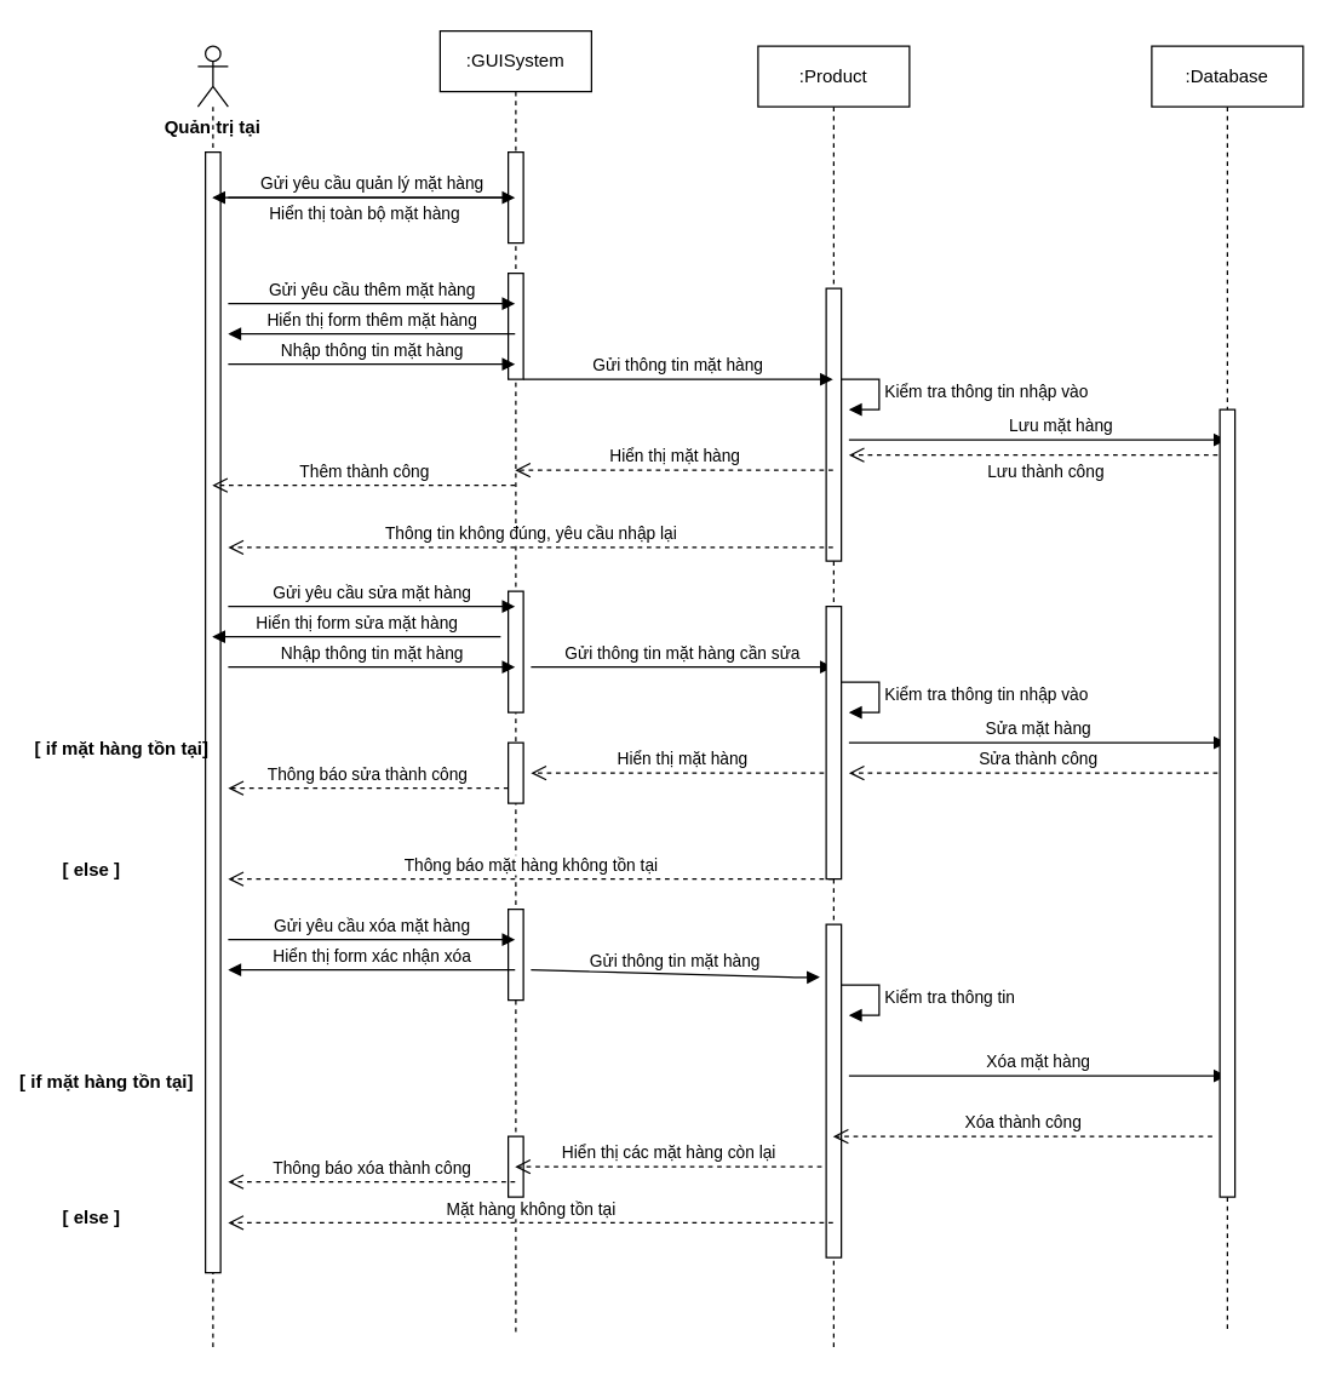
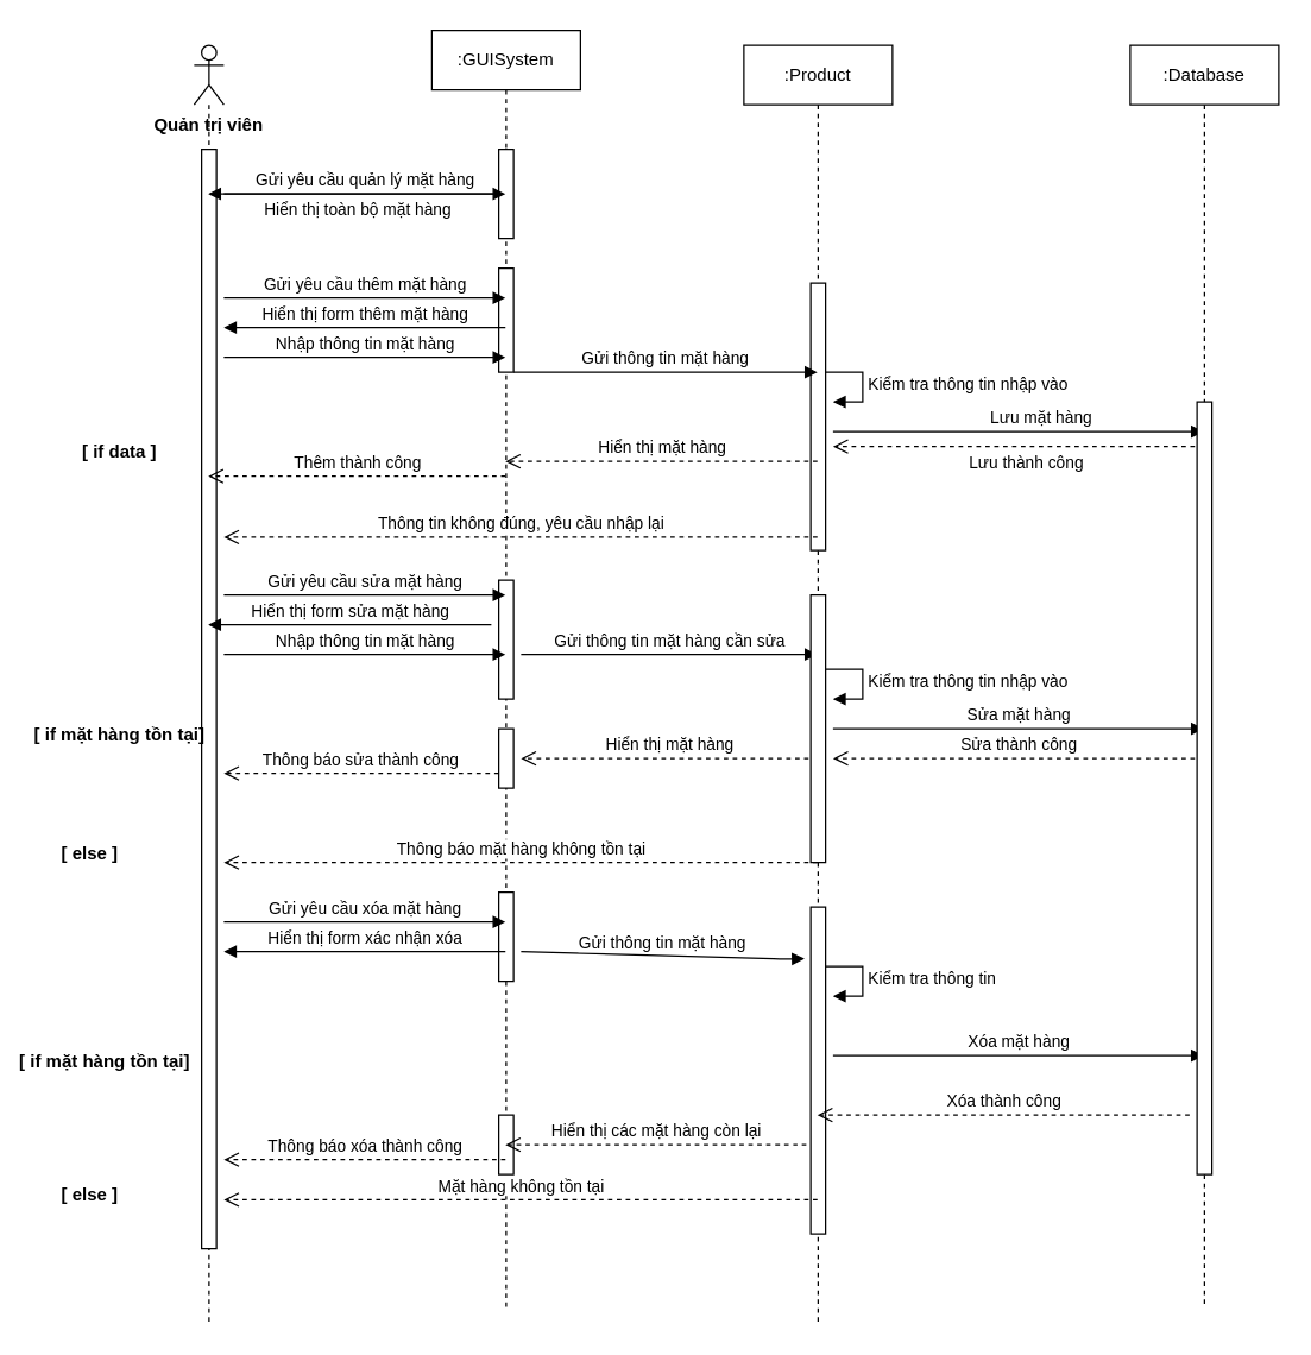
- <mxCell id="28" value="Quản trị tại" style="text;align=center;fontStyle=1;verticalAlign=middle;spacingLeft=3;spacingRight=3;strokeColor=none;rotatable=0;points=[[0,0.5],[1,0.5]];portConstraint=eastwest;" vertex="1" parent="1"><mxGeometry x="100" y="70" width="80" height="26" as="geometry" /></mxCell>
+ <mxCell id="28" value="Quản trị viên" style="text;align=center;fontStyle=1;verticalAlign=middle;spacingLeft=3;spacingRight=3;strokeColor=none;rotatable=0;points=[[0,0.5],[1,0.5]];portConstraint=eastwest;" vertex="1" parent="1"><mxGeometry x="100" y="70" width="80" height="26" as="geometry" /></mxCell>
+ <mxCell id="37" value="[ if data ]" style="text;align=center;fontStyle=1;verticalAlign=middle;spacingLeft=3;spacingRight=3;strokeColor=none;rotatable=0;points=[[0,0.5],[1,0.5]];portConstraint=eastwest;" vertex="1" parent="1"><mxGeometry y="290" width="80" height="26" as="geometry" x="40" /></mxCell>
